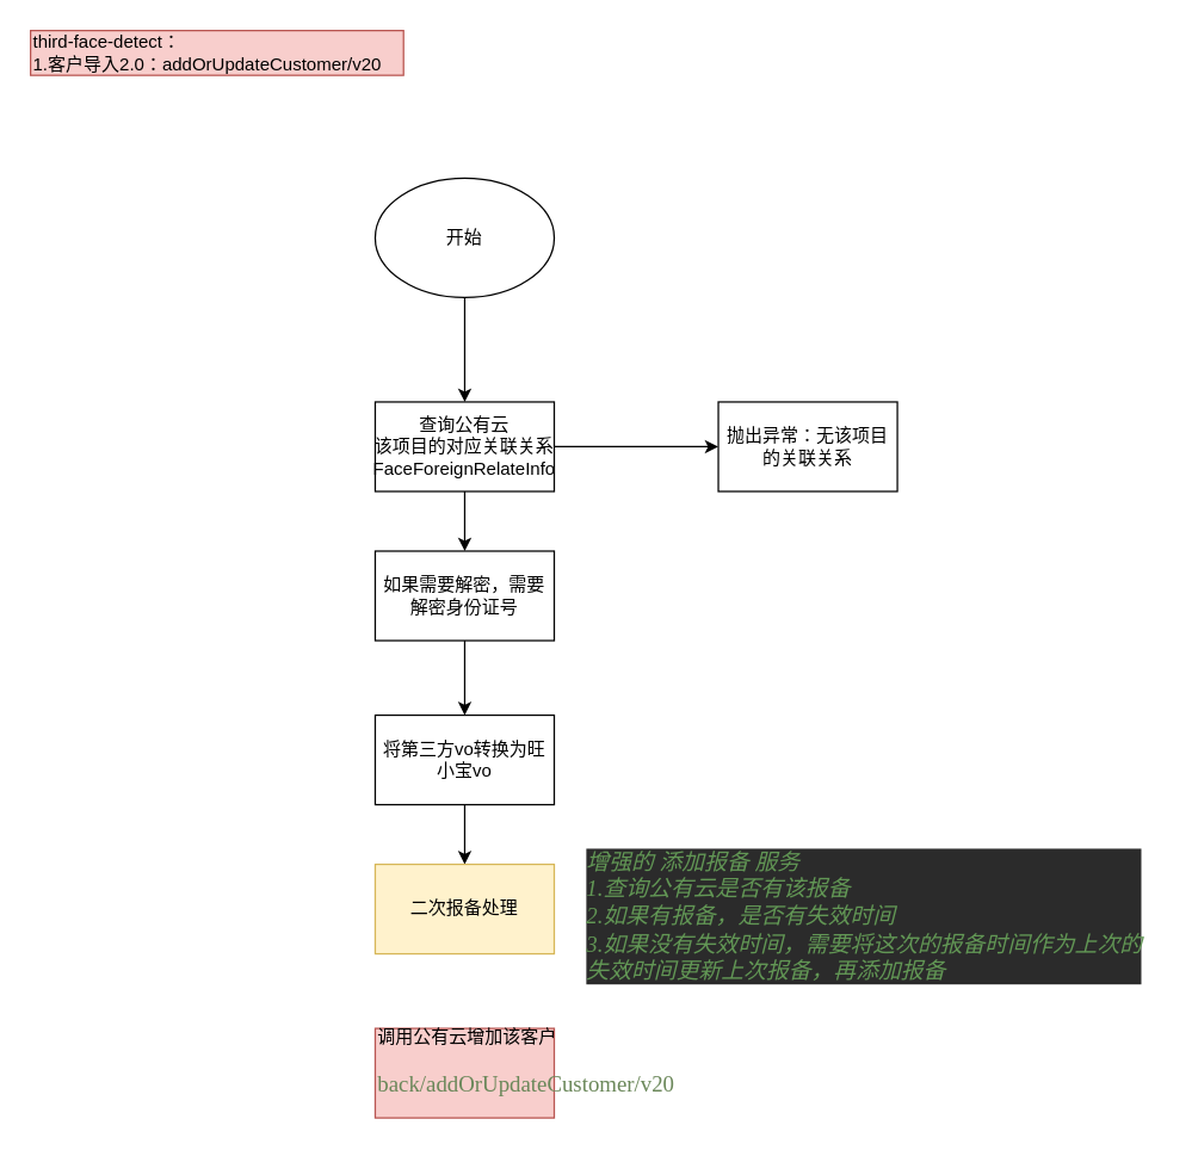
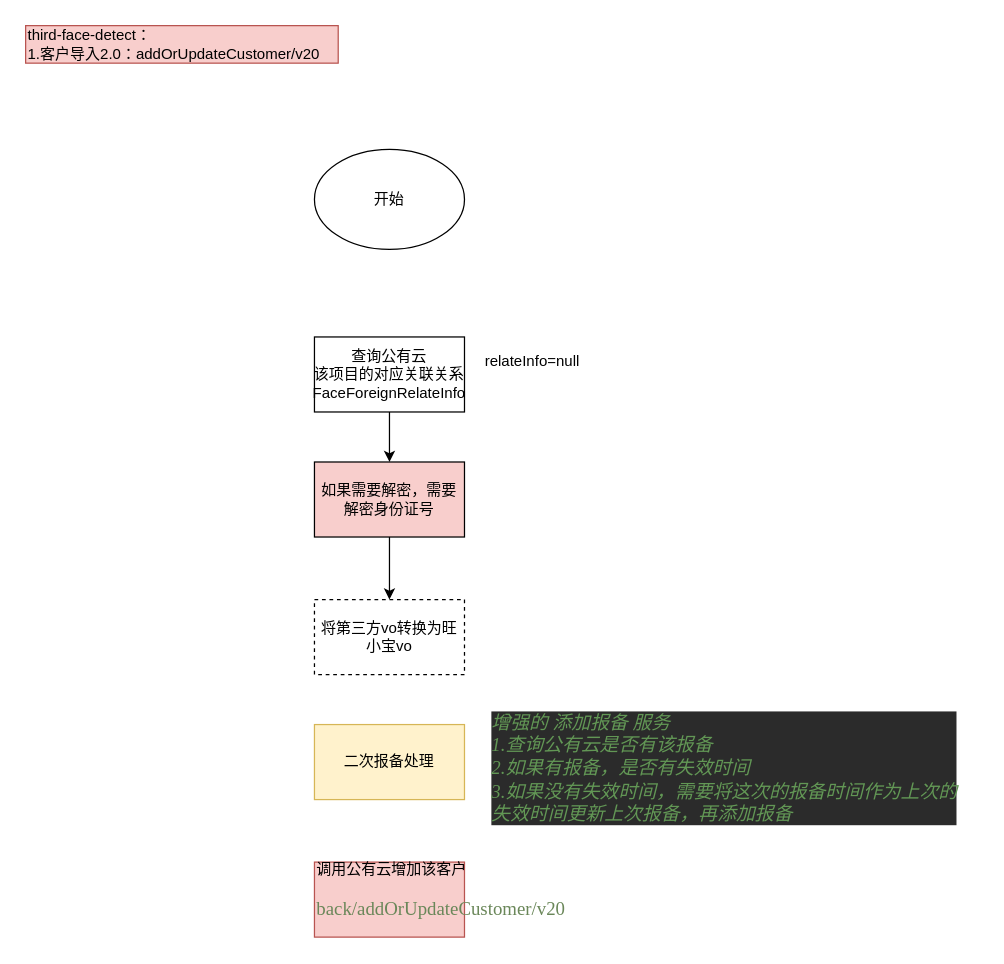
- <mxCell id="5" style="edgeStyle=orthogonalEdgeStyle;rounded=0;orthogonalLoop=1;jettySize=auto;html=1;entryX=0.5;entryY=0;entryDx=0;entryDy=0;" parent="1" source="6" target="4" edge="1"><mxGeometry relative="1" as="geometry"><mxPoint x="311" y="149" as="targetPoint" /></mxGeometry></mxCell>
+ <mxCell id="8" value="relateInfo=null" style="text;html=1;align=center;verticalAlign=middle;resizable=0;points=[];autosize=1;" parent="1" vertex="1"><mxGeometry x="380" y="279" width="90" height="20" as="geometry" /></mxCell>
- <mxCell id="2" style="edgeStyle=orthogonalEdgeStyle;rounded=0;orthogonalLoop=1;jettySize=auto;html=1;exitX=1;exitY=0.5;exitDx=0;exitDy=0;entryX=0;entryY=0.5;entryDx=0;entryDy=0;" parent="1" source="4" target="7" edge="1"><mxGeometry relative="1" as="geometry" /></mxCell>
- <mxCell id="7" value="抛出异常：无该项目的关联关系" style="rounded=0;whiteSpace=wrap;html=1;" parent="1" vertex="1"><mxGeometry x="481" y="269" width="120" height="60" as="geometry" /></mxCell>
- <mxCell id="10" value="如果需要解密，需要解密身份证号" style="rounded=0;whiteSpace=wrap;html=1;" parent="1" vertex="1"><mxGeometry x="251" y="369" width="120" height="60" as="geometry" /></mxCell>
+ <mxCell id="10" value="如果需要解密，需要解密身份证号" style="rounded=0;whiteSpace=wrap;html=1;fillColor=#f8cecc;" parent="1" vertex="1"><mxGeometry x="251" y="369" width="120" height="60" as="geometry" /></mxCell>
- <mxCell id="12" value="将第三方vo转换为旺小宝vo" style="rounded=0;whiteSpace=wrap;html=1;" parent="1" vertex="1"><mxGeometry x="251" y="479" width="120" height="60" as="geometry" /></mxCell>
+ <mxCell id="12" value="将第三方vo转换为旺小宝vo" style="rounded=0;whiteSpace=wrap;html=1;dashed=1;" parent="1" vertex="1"><mxGeometry x="251" y="479" width="120" height="60" as="geometry" /></mxCell>
- <mxCell id="11" style="edgeStyle=orthogonalEdgeStyle;rounded=0;orthogonalLoop=1;jettySize=auto;html=1;entryX=0.5;entryY=0;entryDx=0;entryDy=0;" edge="1" parent="1" source="12" target="15"><mxGeometry relative="1" as="geometry" /></mxCell>
